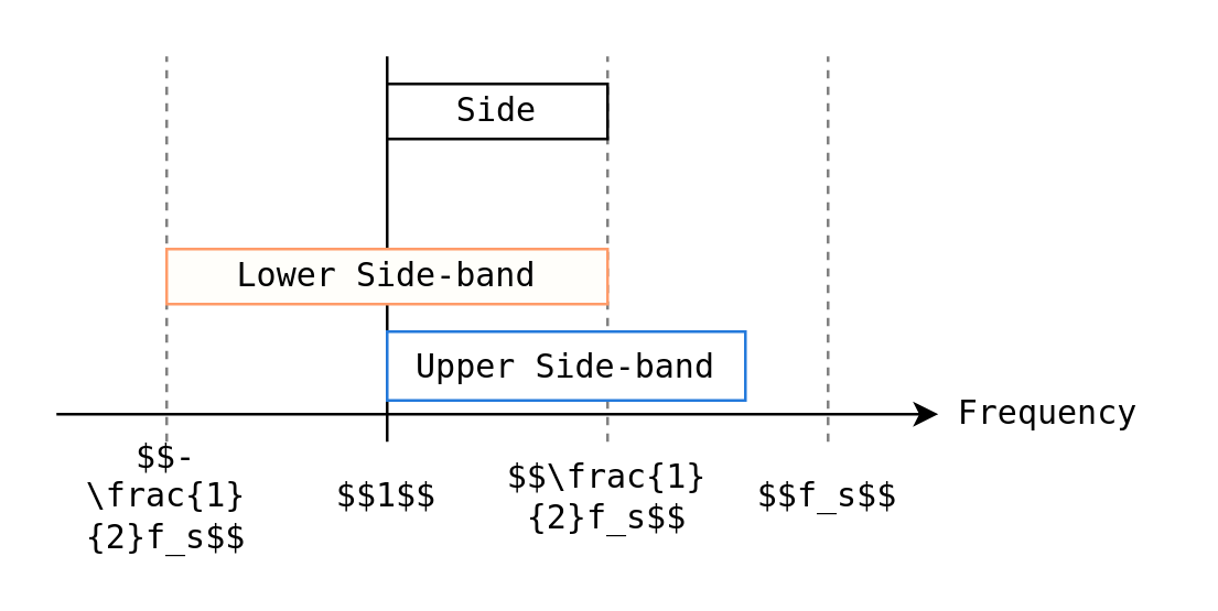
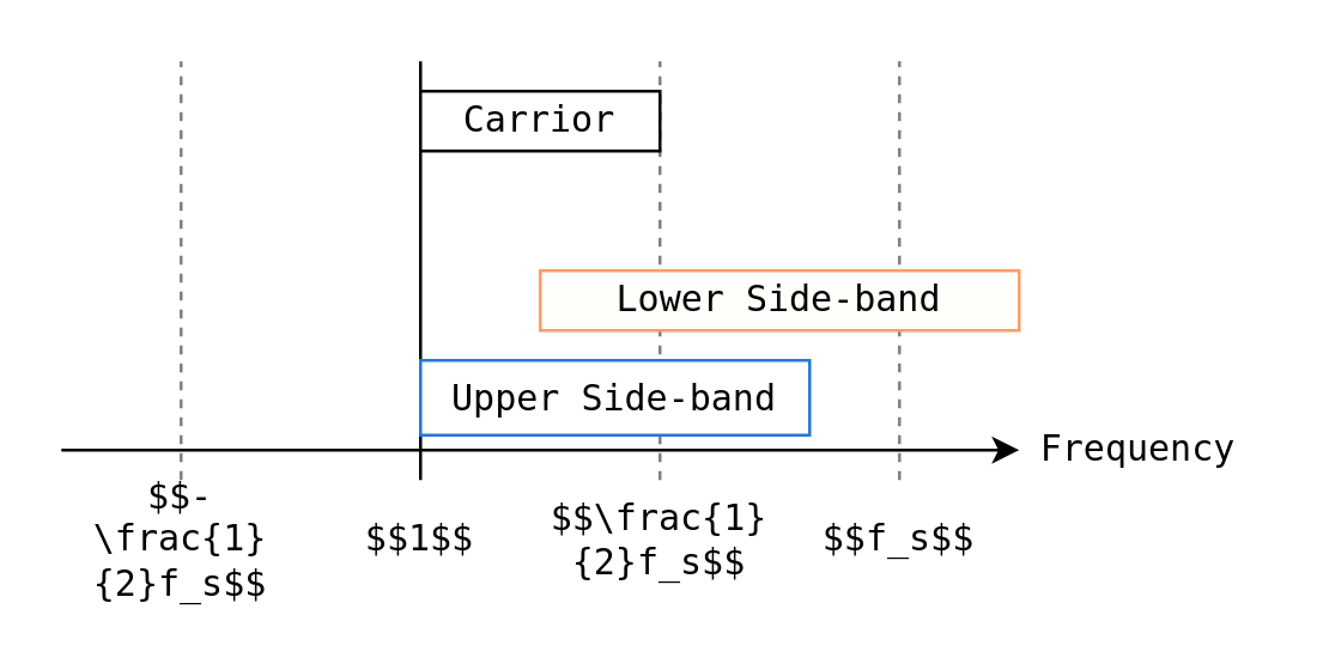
- <mxCell id="6" value="Side" style="rounded=0;whiteSpace=wrap;html=1;fontFamily=monospace;" parent="1" vertex="1"><mxGeometry x="140" y="30" width="80" height="20" as="geometry" /></mxCell>
+ <mxCell id="6" value="Carrior" style="rounded=0;whiteSpace=wrap;html=1;fontFamily=monospace;" parent="1" vertex="1"><mxGeometry x="140" y="30" width="80" height="20" as="geometry" /></mxCell>
- <mxCell id="8" value="Lower Side-band" style="rounded=0;whiteSpace=wrap;html=1;fillColor=#FFFEFA;strokeColor=#FF9B69;fontFamily=monospace;" parent="1" vertex="1"><mxGeometry x="60" y="90" width="160" height="20" as="geometry" /></mxCell>
+ <mxCell id="8" value="Lower Side-band" style="rounded=0;whiteSpace=wrap;html=1;fillColor=#FFFEFA;strokeColor=#FF9B69;fontFamily=monospace;" parent="1" vertex="1"><mxGeometry x="180" y="90" width="160" height="20" as="geometry" /></mxCell>
